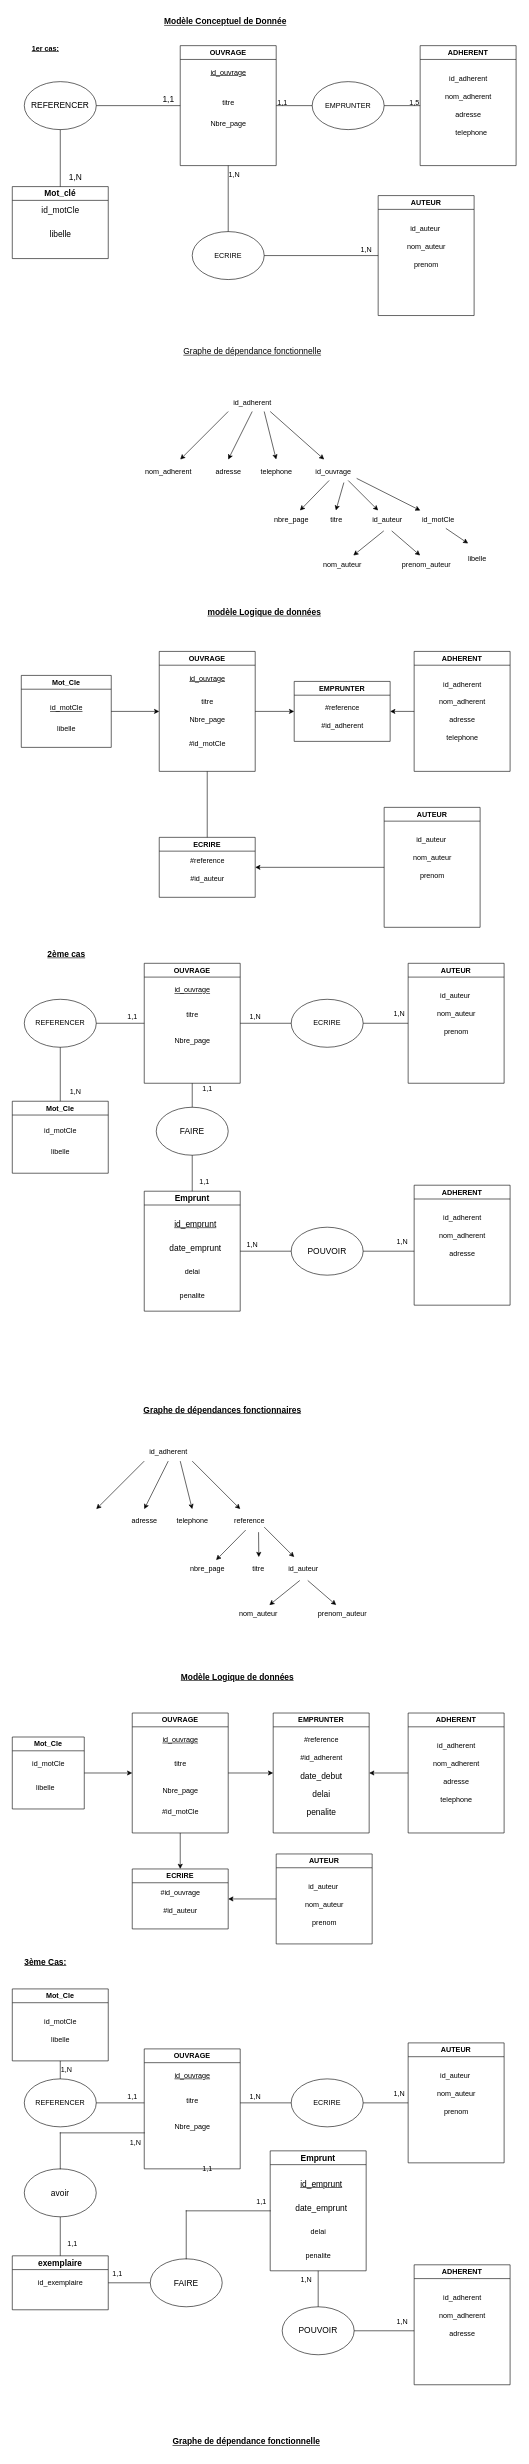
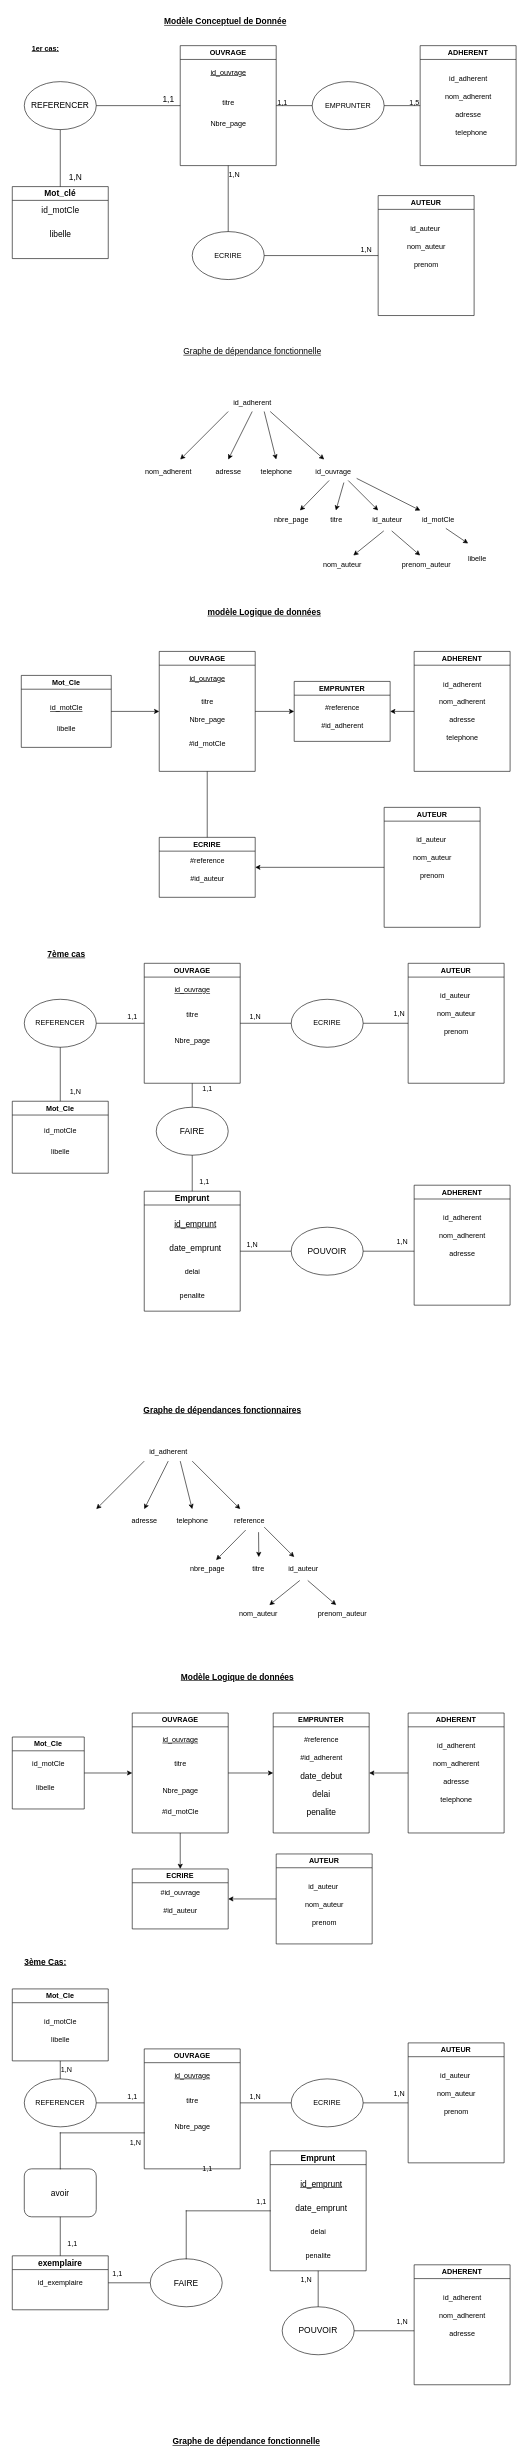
- <mxCell id="70" value="&lt;u&gt;&lt;b&gt;2ème cas&lt;/b&gt;&lt;/u&gt;" style="text;html=1;align=center;verticalAlign=middle;resizable=0;points=[];autosize=1;strokeColor=none;fillColor=none;fontSize=14;" vertex="1" parent="1"><mxGeometry x="65" y="1575" width="90" height="30" as="geometry" /></mxCell>
+ <mxCell id="70" value="&lt;u&gt;&lt;b&gt;7ème cas&lt;/b&gt;&lt;/u&gt;" style="text;html=1;align=center;verticalAlign=middle;resizable=0;points=[];autosize=1;strokeColor=none;fillColor=none;fontSize=14;" vertex="1" parent="1"><mxGeometry x="65" y="1575" width="90" height="30" as="geometry" /></mxCell>
- <mxCell id="222" value="avoir" style="ellipse;whiteSpace=wrap;html=1;fontSize=14;" vertex="1" parent="1"><mxGeometry x="40" y="3615" width="120" height="80" as="geometry" /></mxCell>
+ <mxCell id="222" value="avoir" style="whiteSpace=wrap;html=1;fontSize=14;rounded=1;" vertex="1" parent="1"><mxGeometry x="40" y="3615" width="120" height="80" as="geometry" /></mxCell>
